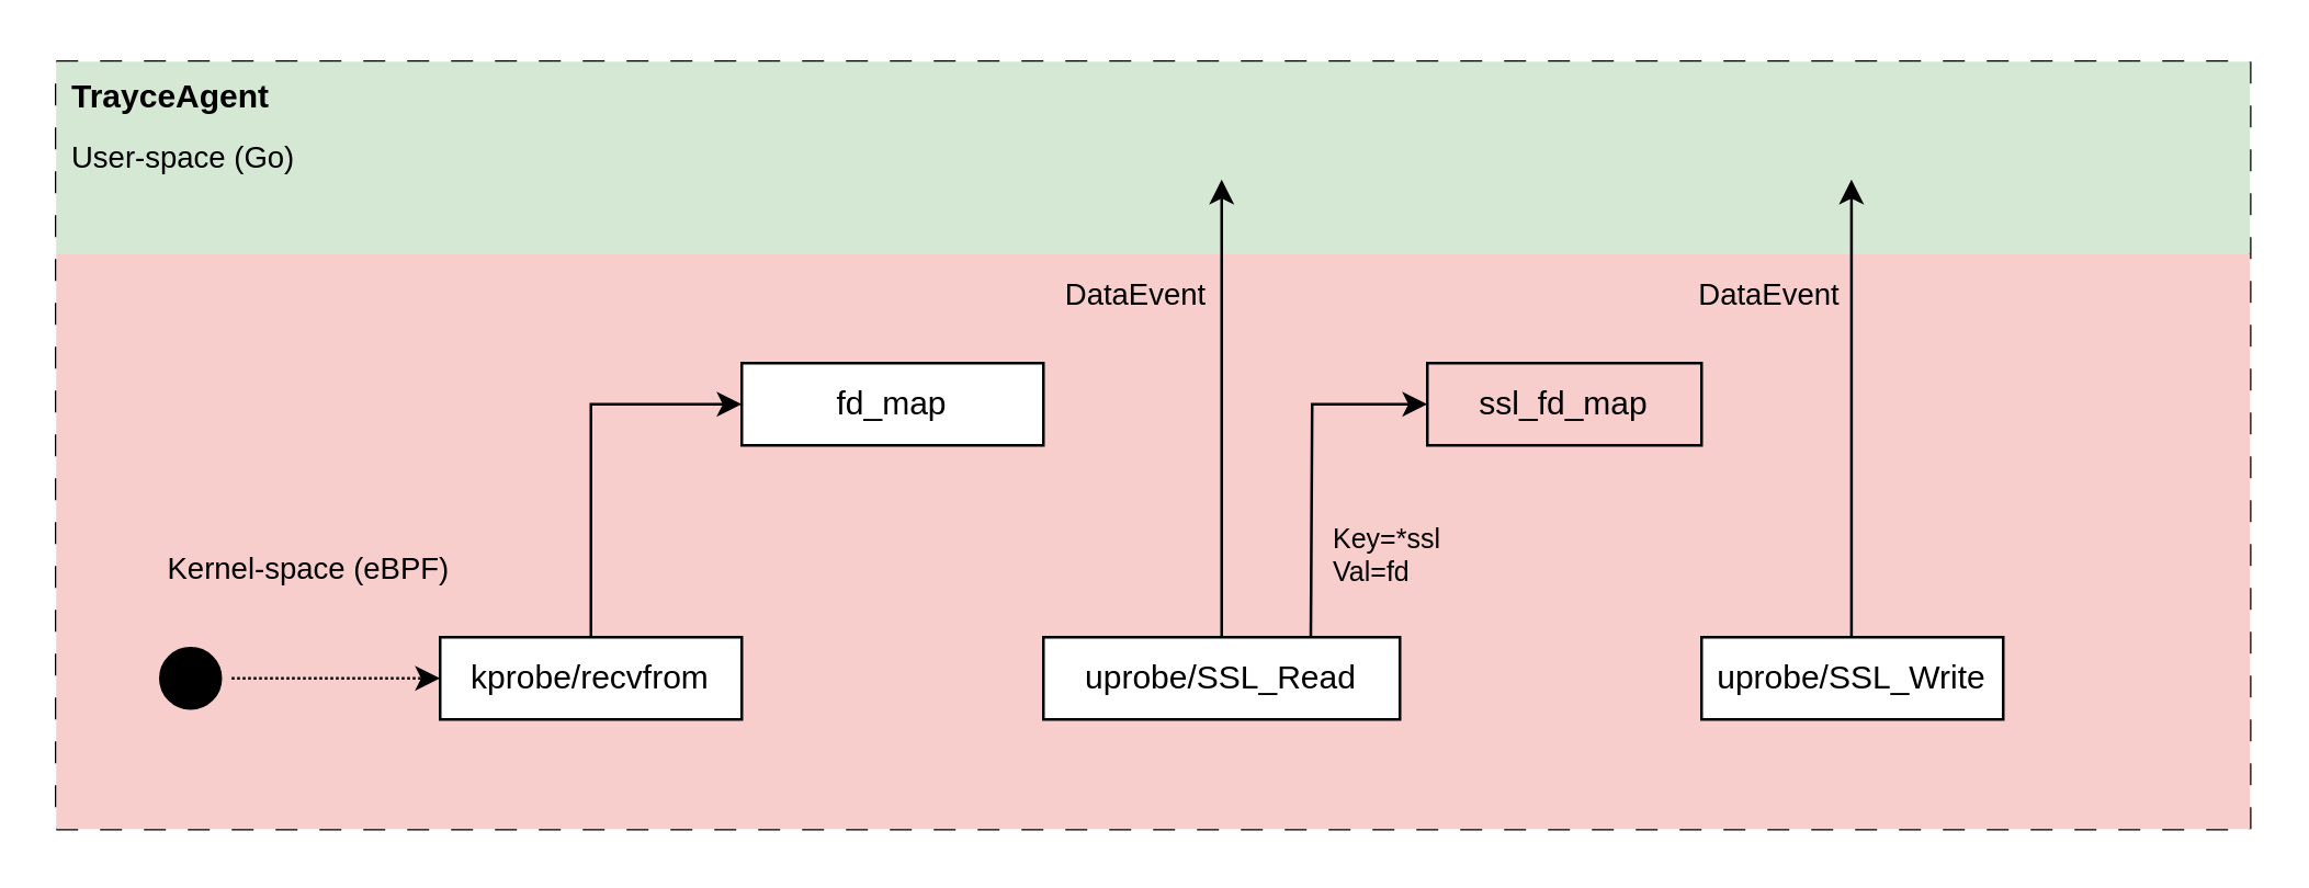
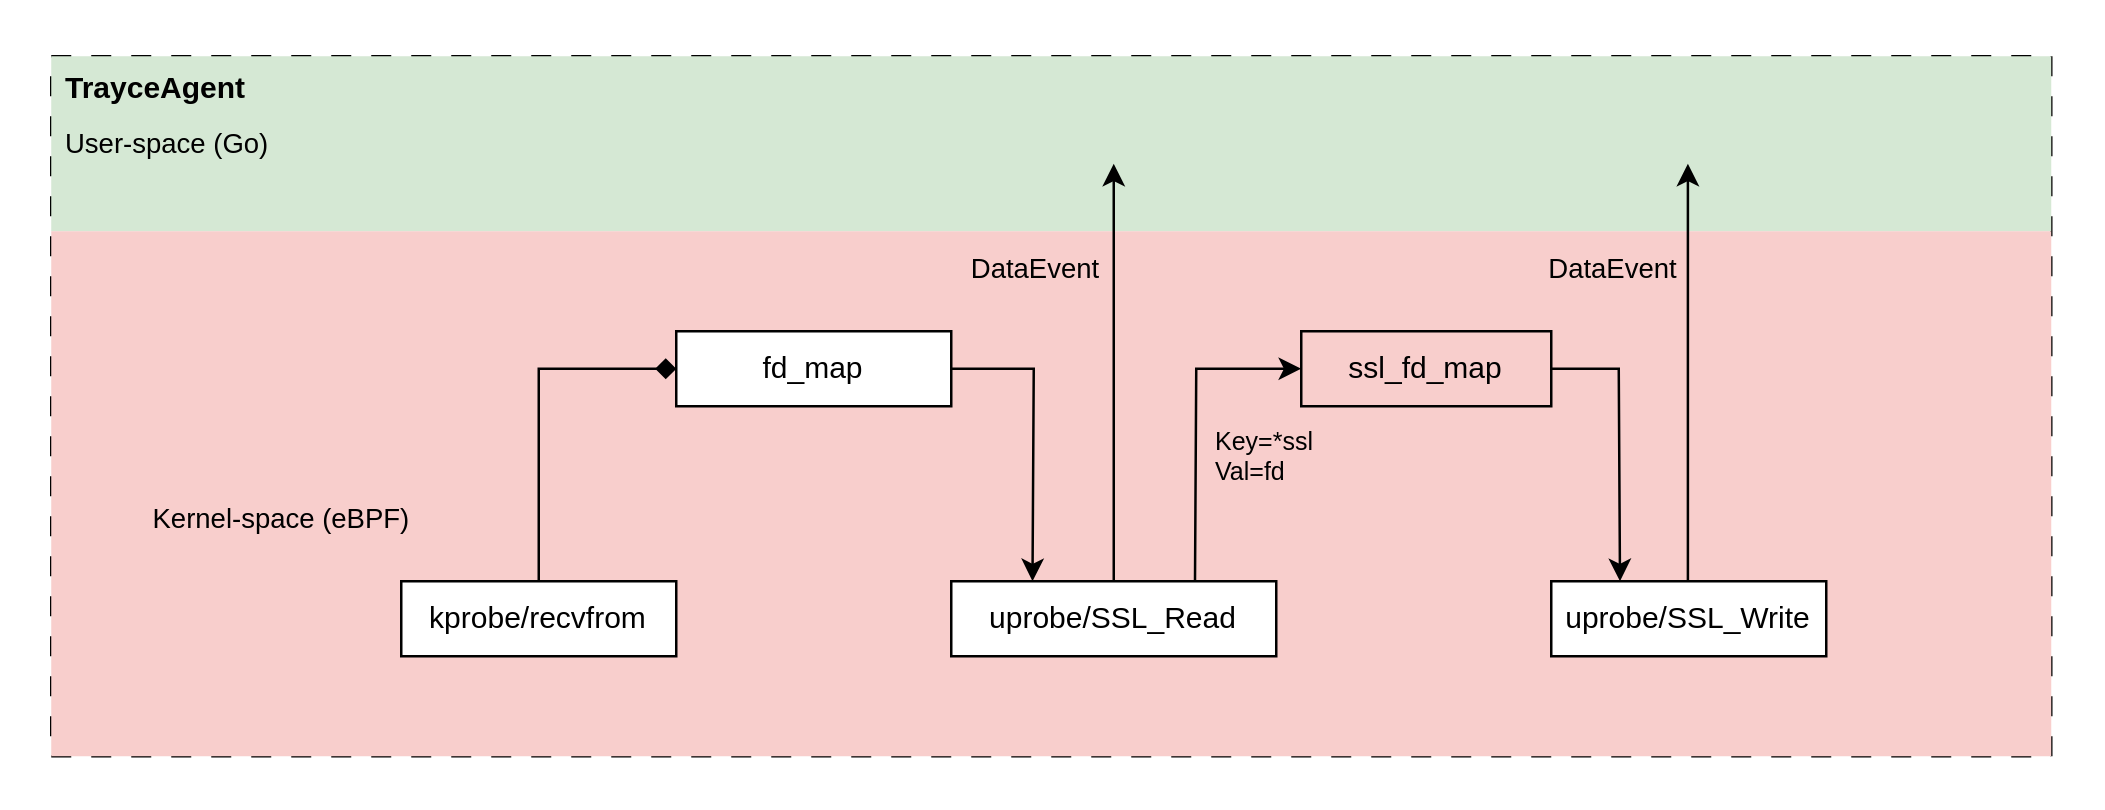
- <mxCell id="15" value="" style="endArrow=classic;html=1;rounded=0;exitX=0.5;exitY=0;exitDx=0;exitDy=0;entryX=0;entryY=0.5;entryDx=0;entryDy=0;" edge="1" parent="1" source="5" target="13"><mxGeometry width="50" height="50" relative="1" as="geometry"><mxPoint x="340" y="262" as="sourcePoint" /><mxPoint x="390" y="212" as="targetPoint" /><Array as="points"><mxPoint x="215" y="147" /></Array></mxGeometry></mxCell>
+ <mxCell id="15" value="" style="endArrow=diamond;html=1;rounded=0;exitX=0.5;exitY=0;exitDx=0;exitDy=0;entryX=0;entryY=0.5;entryDx=0;entryDy=0;" edge="1" parent="1" source="5" target="13"><mxGeometry width="50" height="50" relative="1" as="geometry"><mxPoint x="340" y="262" as="sourcePoint" /><mxPoint x="390" y="212" as="targetPoint" /><Array as="points"><mxPoint x="215" y="147" /></Array></mxGeometry></mxCell>
+ <mxCell id="16" value="" style="endArrow=classic;html=1;rounded=0;exitX=1;exitY=0.5;exitDx=0;exitDy=0;entryX=0.25;entryY=0;entryDx=0;entryDy=0;" edge="1" parent="1" source="13" target="10"><mxGeometry width="50" height="50" relative="1" as="geometry"><mxPoint x="370" y="202" as="sourcePoint" /><mxPoint x="420" y="152" as="targetPoint" /><Array as="points"><mxPoint x="413" y="147" /></Array></mxGeometry></mxCell>
+ <mxCell id="18" value="" style="endArrow=classic;html=1;rounded=0;exitX=1;exitY=0.5;exitDx=0;exitDy=0;entryX=0.25;entryY=0;entryDx=0;entryDy=0;" edge="1" parent="1" source="14" target="6"><mxGeometry width="50" height="50" relative="1" as="geometry"><mxPoint x="340" y="262" as="sourcePoint" /><mxPoint x="390" y="212" as="targetPoint" /><Array as="points"><mxPoint x="647" y="147" /></Array></mxGeometry></mxCell>
- <mxCell id="19" value="&lt;font style=&quot;font-size: 10px;&quot;&gt;Key=*ssl&lt;br&gt;Val=fd&lt;/font&gt;" style="text;html=1;align=left;verticalAlign=middle;whiteSpace=wrap;rounded=0;fontSize=9;direction=east;flipV=1;flipH=1;" vertex="1" parent="1"><mxGeometry x="484" y="187" width="90" height="30" as="geometry" /></mxCell>
+ <mxCell id="19" value="&lt;font style=&quot;font-size: 10px;&quot;&gt;Key=*ssl&lt;br&gt;Val=fd&lt;/font&gt;" style="text;html=1;align=left;verticalAlign=middle;whiteSpace=wrap;rounded=0;fontSize=9;direction=east;flipV=1;flipH=1;" vertex="1" parent="1"><mxGeometry x="484" y="167" width="90" height="30" as="geometry" /></mxCell>
- <mxCell id="7" value="S" style="ellipse;html=1;shape=startState;fillColor=#000000;strokeColor=#000000;" parent="1" vertex="1"><mxGeometry x="54" y="232" width="30" height="30" as="geometry" /></mxCell>
- <mxCell id="8" value="" style="endArrow=classic;html=1;rounded=0;entryX=0;entryY=0.5;entryDx=0;entryDy=0;exitX=1;exitY=0.5;exitDx=0;exitDy=0;dashed=1;dashPattern=1 1;" parent="1" source="7" target="5" edge="1"><mxGeometry width="50" height="50" relative="1" as="geometry"><mxPoint x="70" y="252" as="sourcePoint" /><mxPoint x="120" y="202" as="targetPoint" /></mxGeometry></mxCell>
